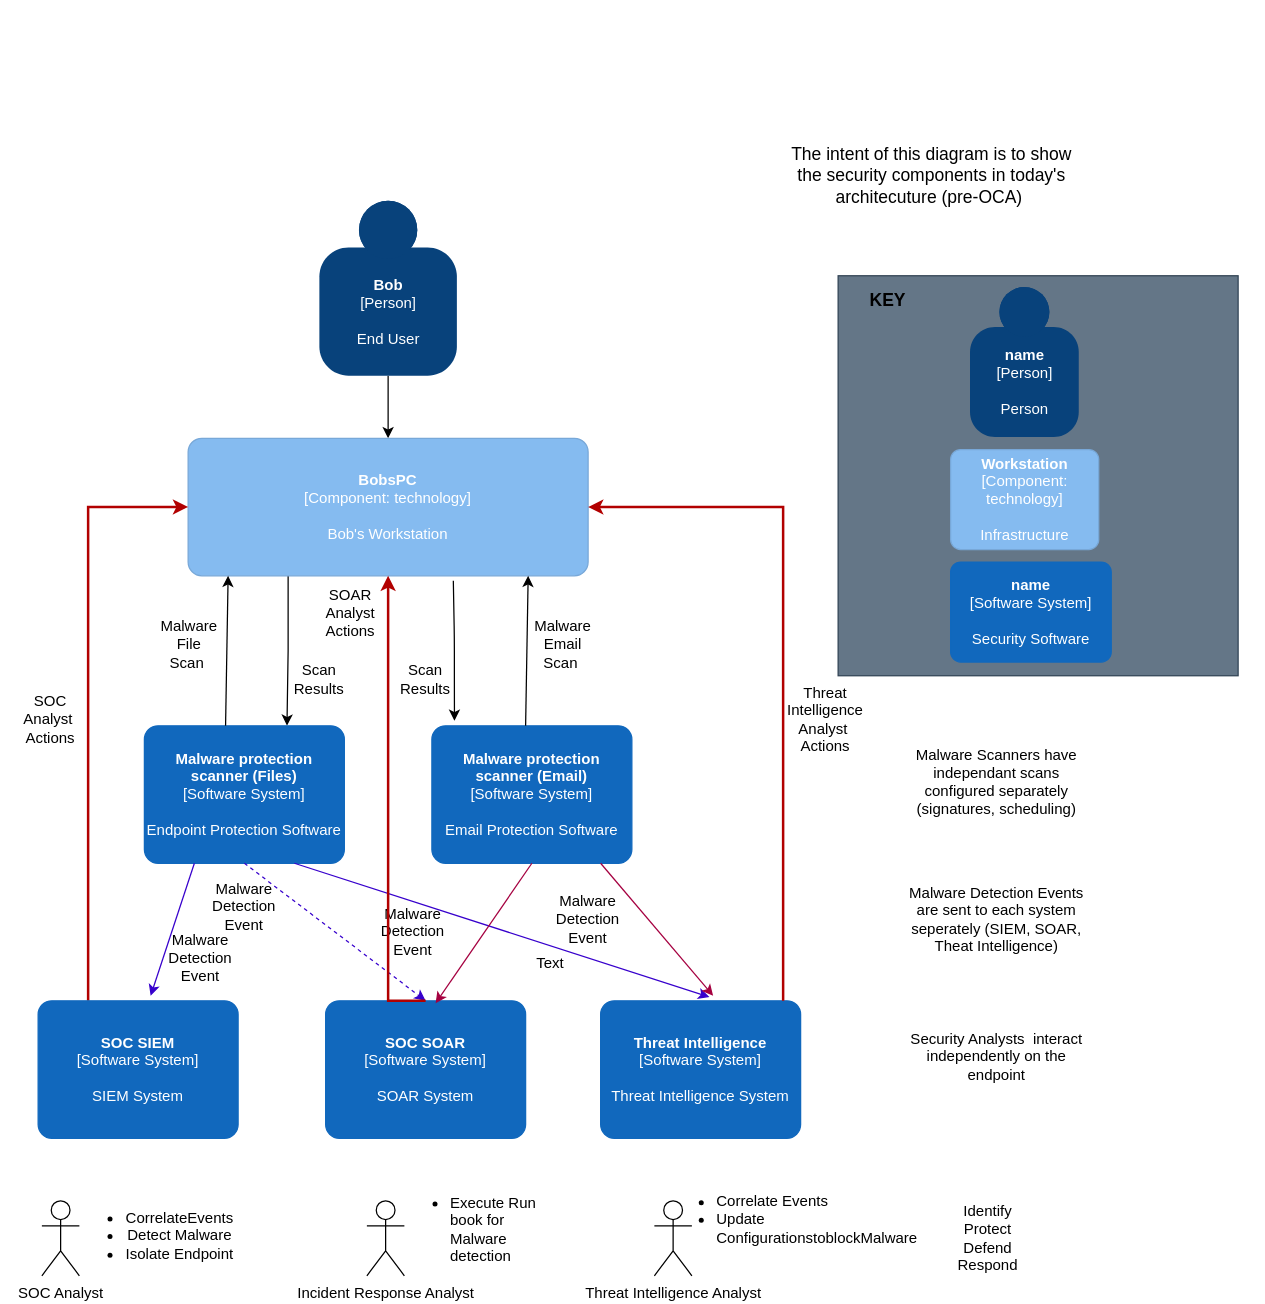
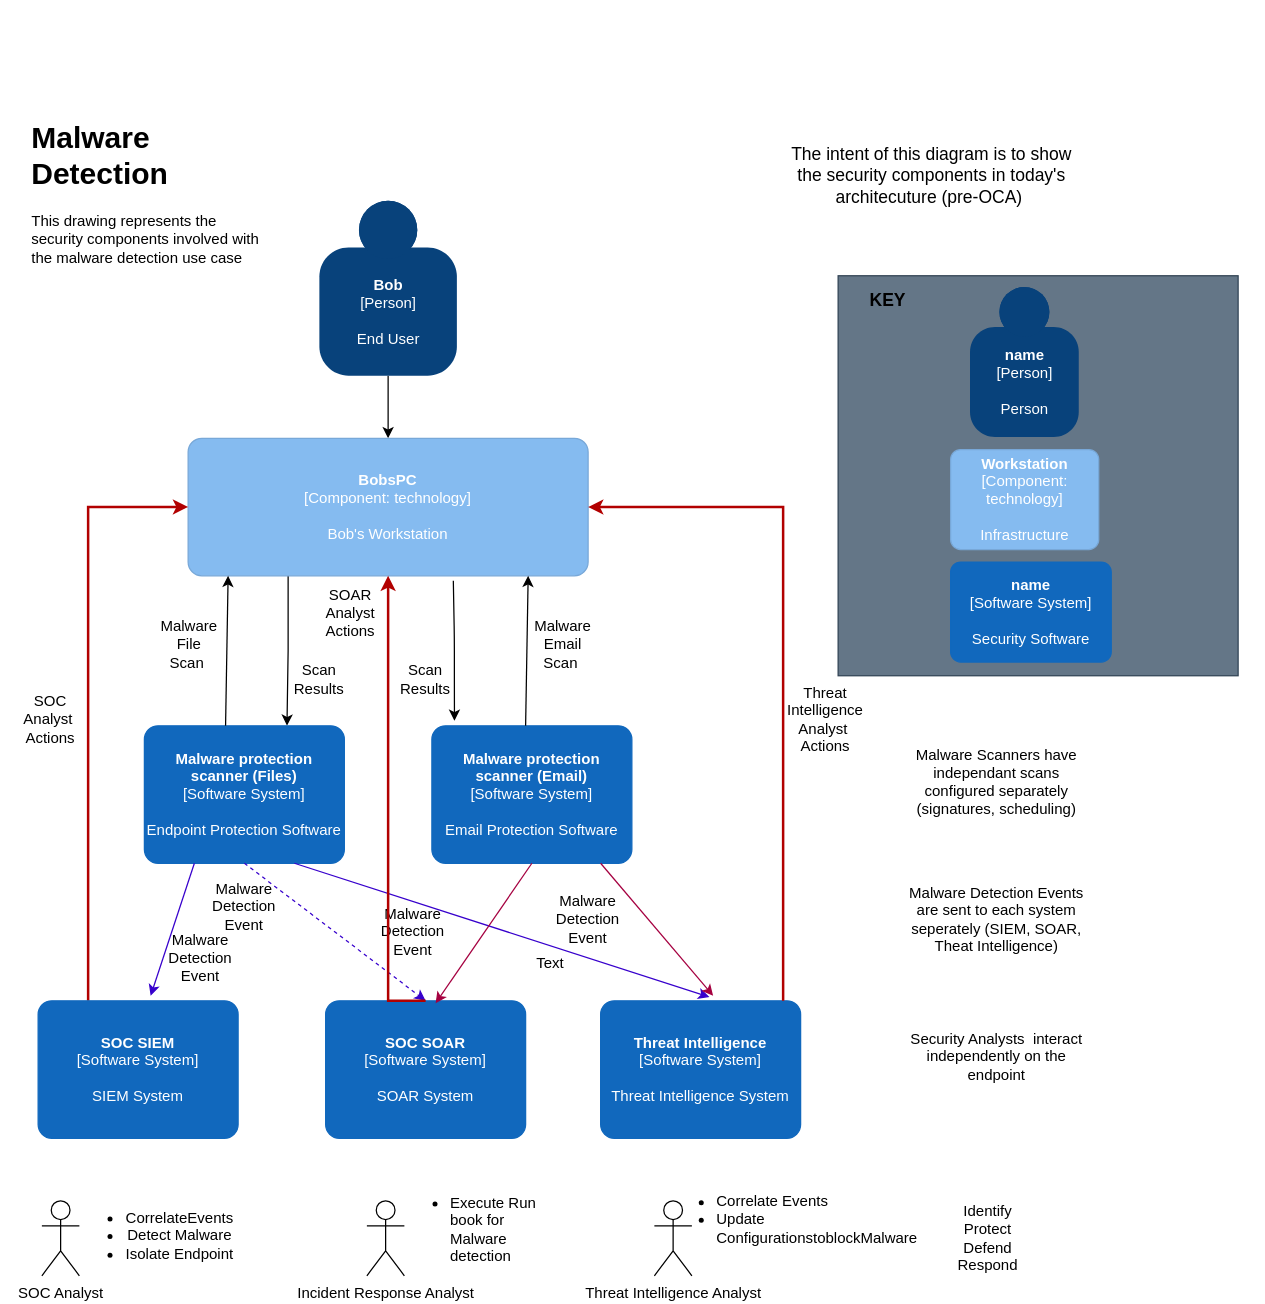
+ <mxCell id="16" value="&lt;h1&gt;Malware Detection &amp;nbsp;&lt;/h1&gt;&lt;div&gt;This drawing represents the security components involved with the malware detection use case&lt;/div&gt;" style="text;html=1;strokeColor=none;fillColor=none;spacing=5;spacingTop=-20;whiteSpace=wrap;overflow=hidden;rounded=0;" vertex="1" parent="1"><mxGeometry x="20" y="90" width="200" height="140" as="geometry" /></mxCell>
